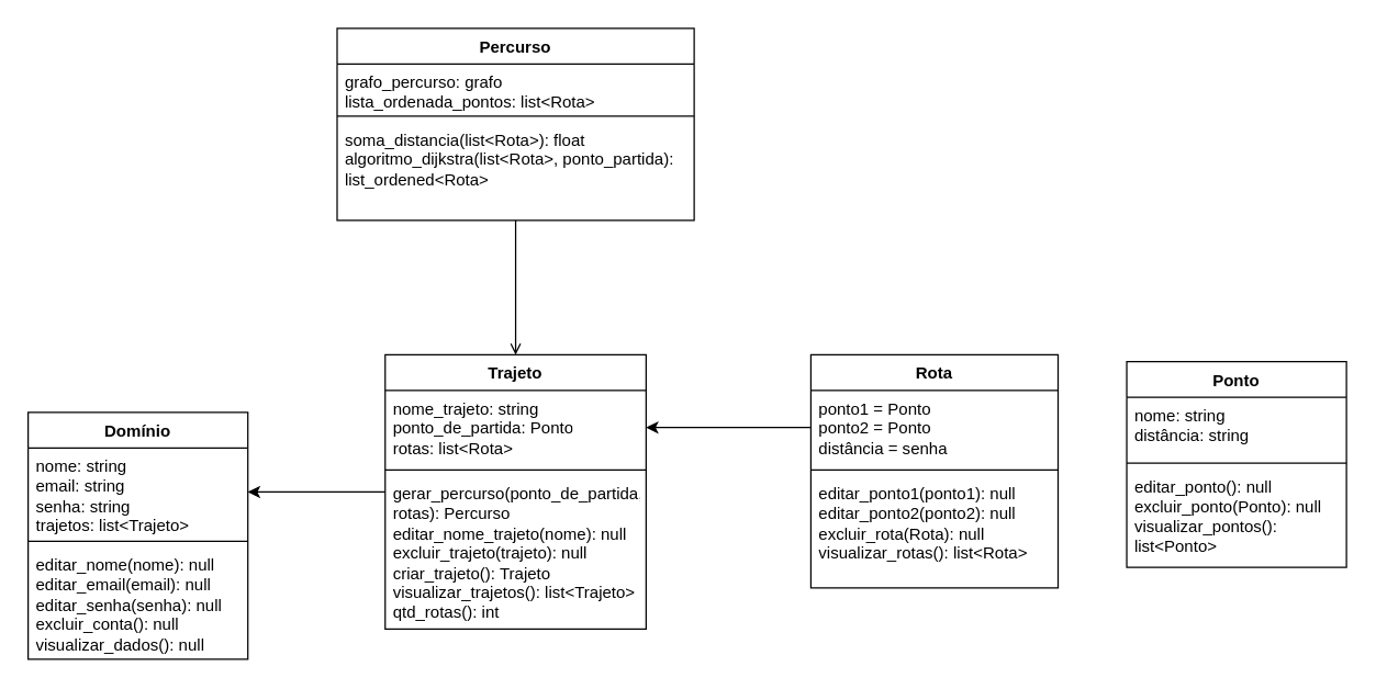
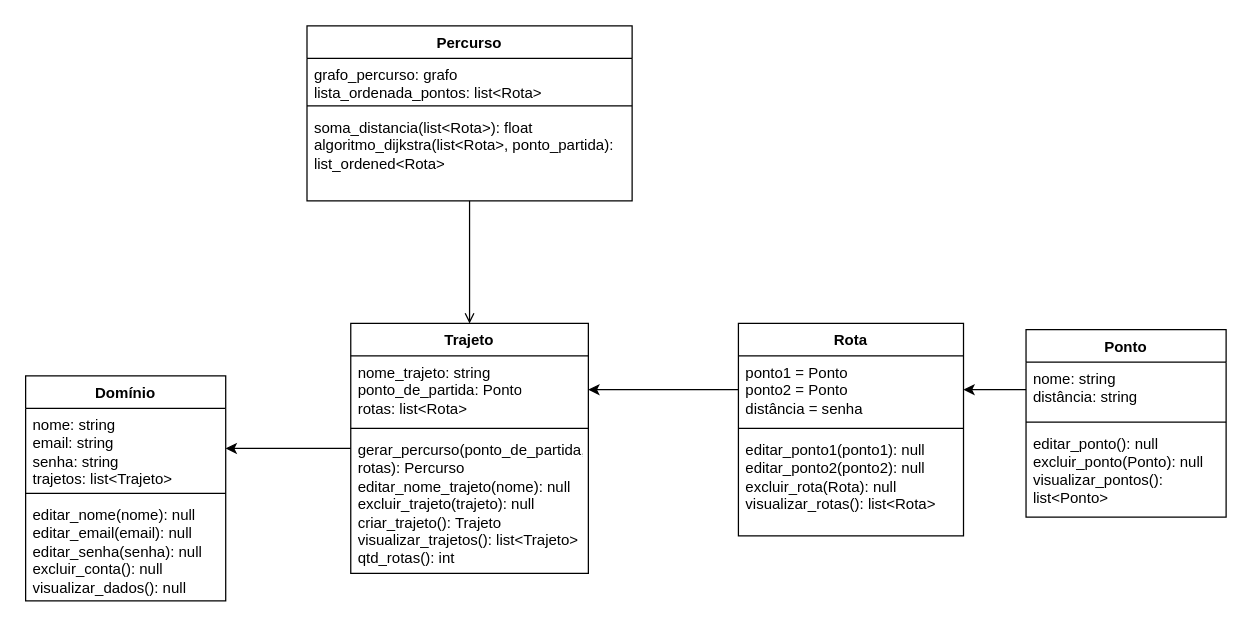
+ <mxCell id="25" style="edgeStyle=orthogonalEdgeStyle;rounded=0;orthogonalLoop=1;jettySize=auto;html=1;entryX=1;entryY=0.5;entryDx=0;entryDy=0;" edge="1" parent="1" source="16" target="12"><mxGeometry relative="1" as="geometry" /></mxCell>
